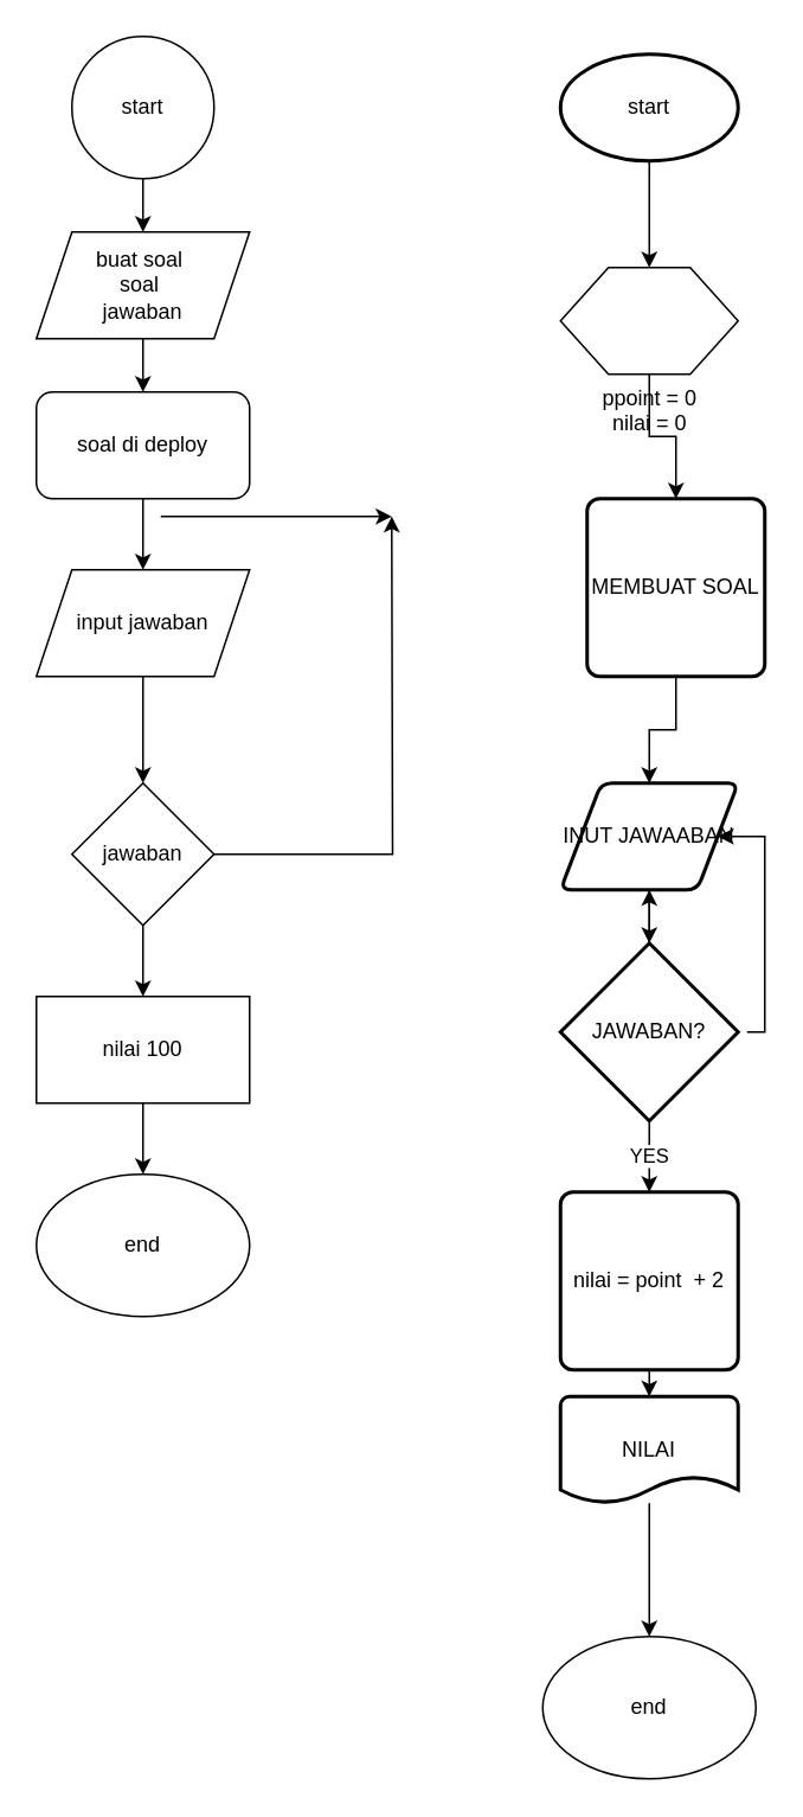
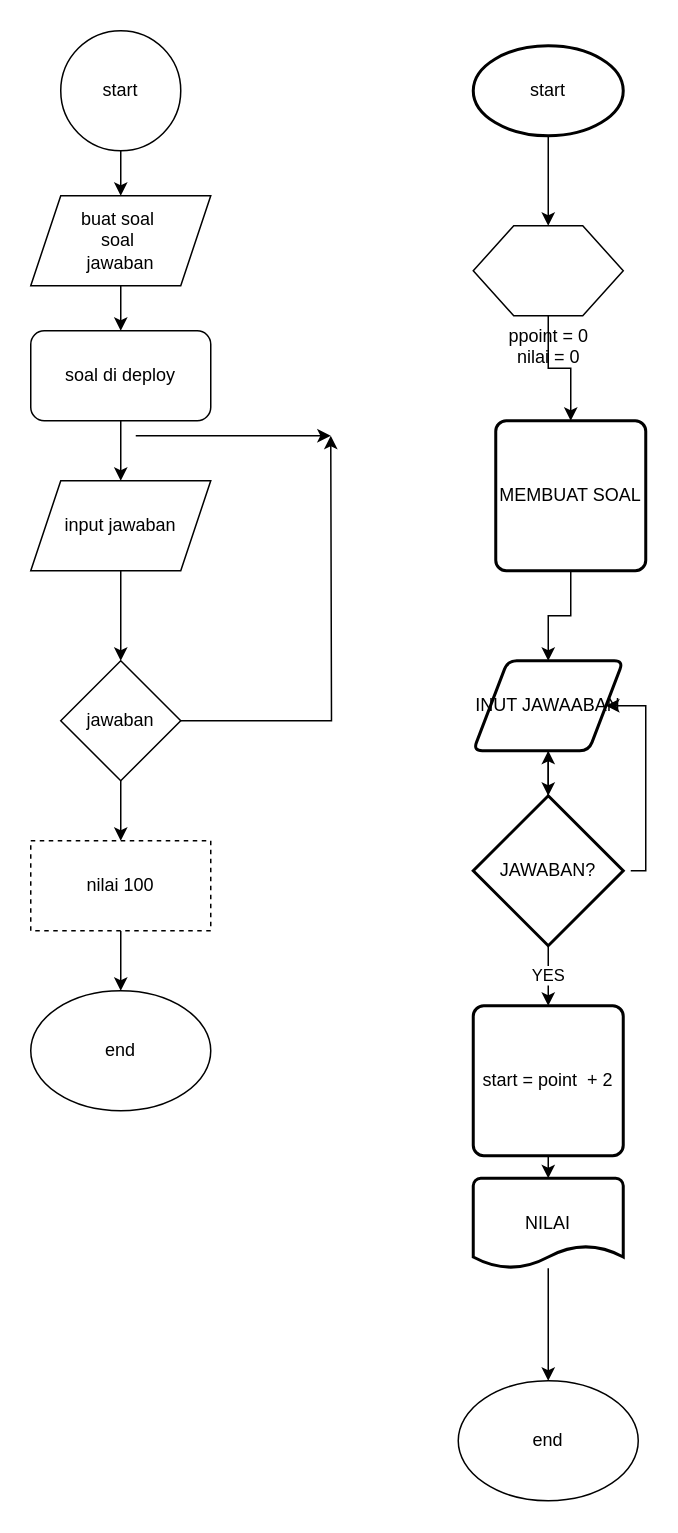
- <mxCell id="15" value="nilai 100" style="rounded=0;whiteSpace=wrap;html=1;" vertex="1" parent="1"><mxGeometry x="20" y="560" width="120" height="60" as="geometry" /></mxCell>
+ <mxCell id="15" value="nilai 100" style="rounded=0;whiteSpace=wrap;html=1;dashed=1;" vertex="1" parent="1"><mxGeometry x="20" y="560" width="120" height="60" as="geometry" /></mxCell>
- <mxCell id="32" value="nilai = point&amp;nbsp; + 2" style="rounded=1;whiteSpace=wrap;html=1;absoluteArcSize=1;arcSize=14;strokeWidth=2;" vertex="1" parent="1"><mxGeometry x="315" y="670" width="100" height="100" as="geometry" /></mxCell>
+ <mxCell id="32" value="start = point&amp;nbsp; + 2" style="rounded=1;whiteSpace=wrap;html=1;absoluteArcSize=1;arcSize=14;strokeWidth=2;" vertex="1" parent="1"><mxGeometry x="315" y="670" width="100" height="100" as="geometry" /></mxCell>
